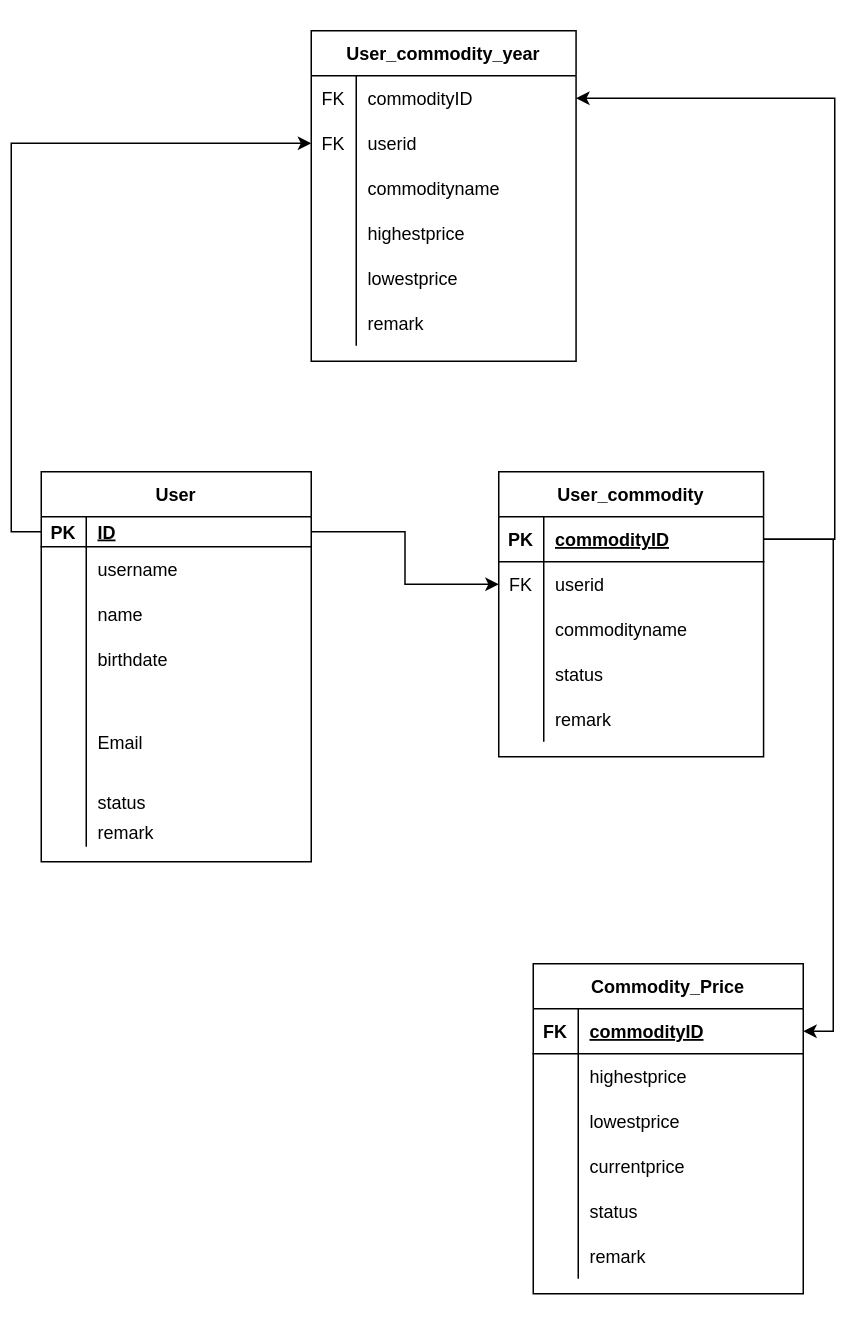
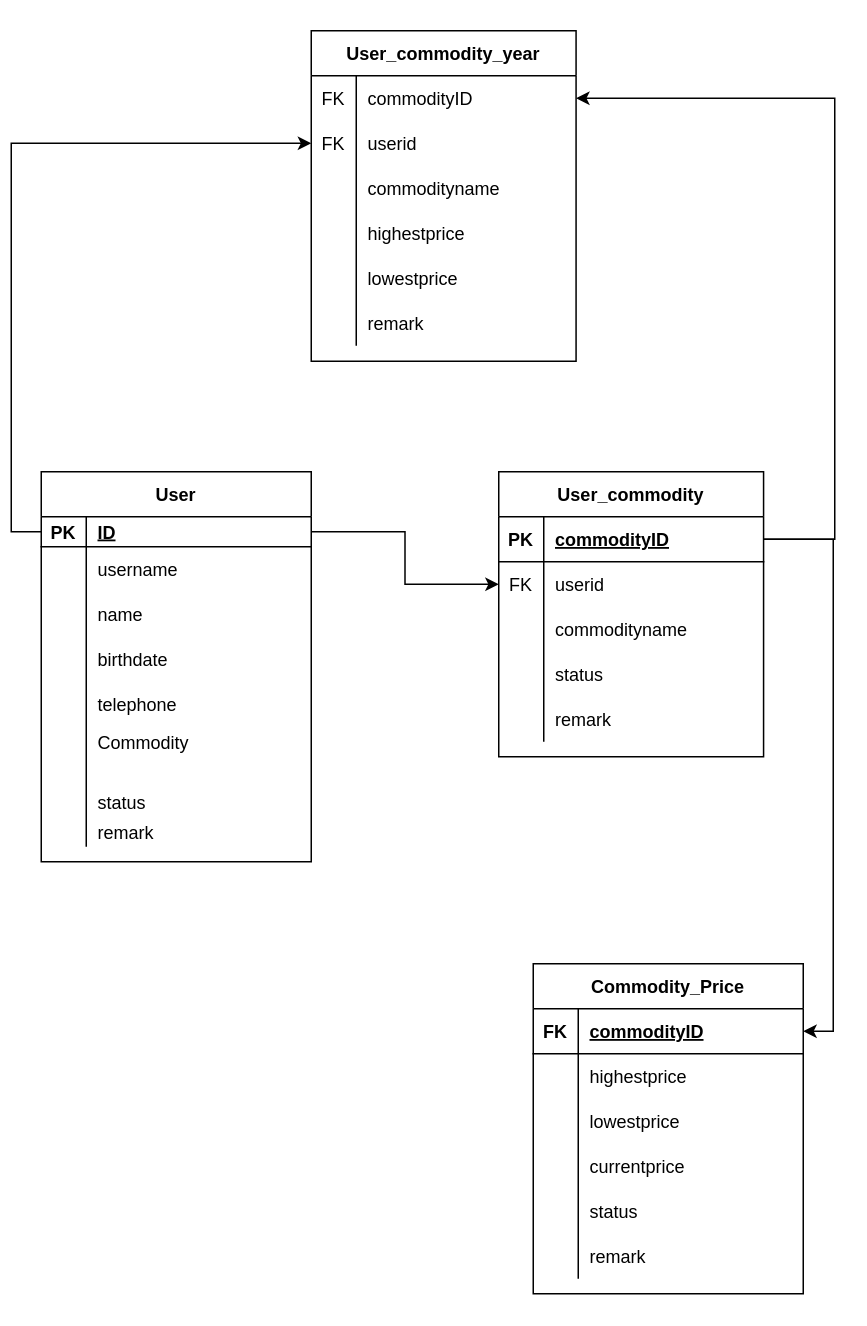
+ <mxCell id="17" value="telephone" style="shape=partialRectangle;connectable=0;fillColor=none;top=0;left=0;bottom=0;right=0;align=left;spacingLeft=6;overflow=hidden;" vertex="1" parent="15"><mxGeometry x="30" width="150" height="30" as="geometry" /></mxCell>
- <mxCell id="20" value="Email" style="shape=partialRectangle;connectable=0;fillColor=none;top=0;left=0;bottom=0;right=0;align=left;spacingLeft=6;overflow=hidden;" vertex="1" parent="18"><mxGeometry x="30" width="150" height="20" as="geometry" /></mxCell>
+ <mxCell id="20" value="Commodity" style="shape=partialRectangle;connectable=0;fillColor=none;top=0;left=0;bottom=0;right=0;align=left;spacingLeft=6;overflow=hidden;" vertex="1" parent="18"><mxGeometry x="30" width="150" height="20" as="geometry" /></mxCell>
